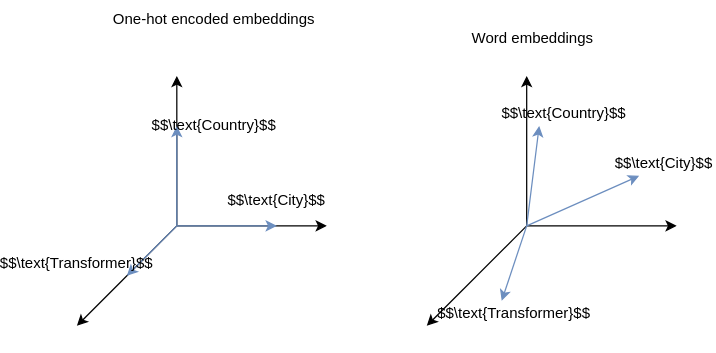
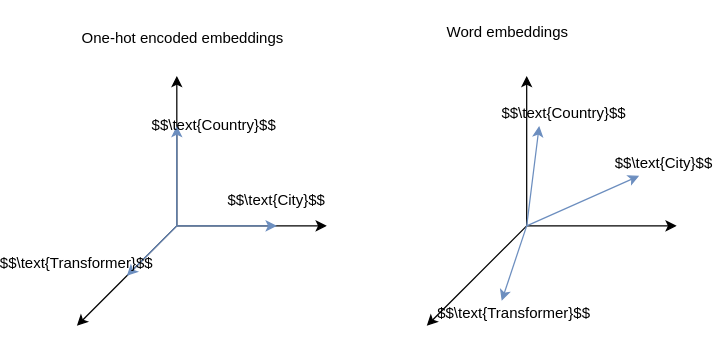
- <mxCell id="20" value="One-hot encoded embeddings" style="text;html=1;strokeColor=none;fillColor=none;align=center;verticalAlign=middle;whiteSpace=wrap;rounded=0;" vertex="1" parent="1"><mxGeometry x="45" y="5" width="210" height="20" as="geometry" /></mxCell>
+ <mxCell id="20" value="One-hot encoded embeddings" style="text;html=1;strokeColor=none;fillColor=none;align=center;verticalAlign=middle;whiteSpace=wrap;rounded=0;" vertex="1" parent="1"><mxGeometry x="20" width="210" height="20" as="geometry" y="20" /></mxCell>
- <mxCell id="21" value="Word embeddings" style="text;html=1;strokeColor=none;fillColor=none;align=center;verticalAlign=middle;whiteSpace=wrap;rounded=0;" vertex="1" parent="1"><mxGeometry x="300" width="210" height="20" as="geometry" y="20" /></mxCell>
+ <mxCell id="21" value="Word embeddings" style="text;html=1;strokeColor=none;fillColor=none;align=center;verticalAlign=middle;whiteSpace=wrap;rounded=0;" vertex="1" parent="1"><mxGeometry x="280" y="15" width="210" height="20" as="geometry" /></mxCell>
